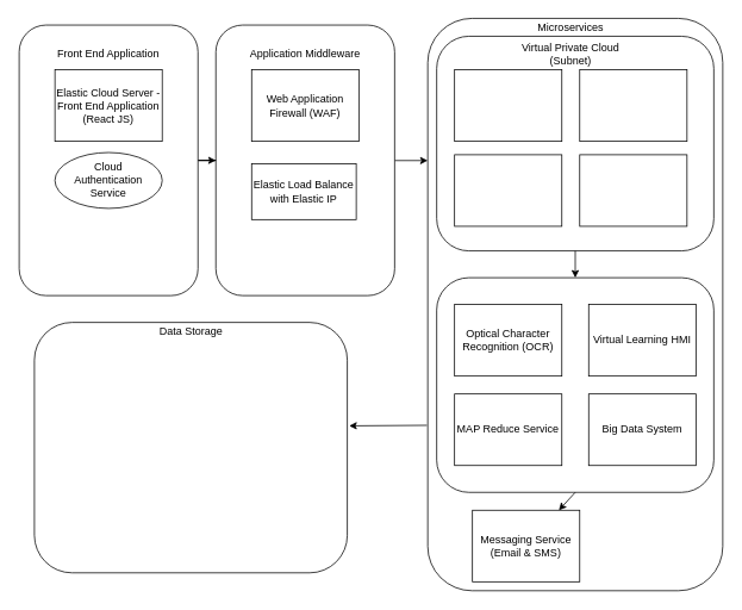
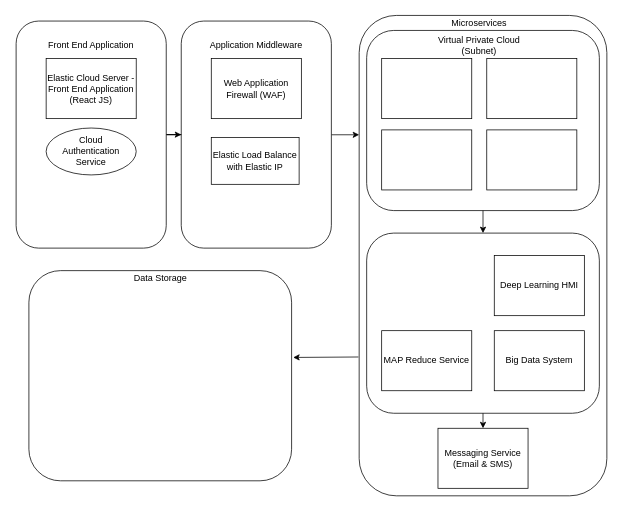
- <mxCell id="16" value="Optical Character Recognition (OCR)" style="rounded=0;whiteSpace=wrap;html=1;" parent="1" vertex="1"><mxGeometry x="508" y="340" width="120" height="80" as="geometry" /></mxCell>
- <mxCell id="19" value="Virtual Learning HMI" style="rounded=0;whiteSpace=wrap;html=1;" vertex="1" parent="1"><mxGeometry x="658" y="340" width="120" height="80" as="geometry" /></mxCell>
+ <mxCell id="19" value="Deep Learning HMI" style="rounded=0;whiteSpace=wrap;html=1;" vertex="1" parent="1"><mxGeometry x="658" y="340" width="120" height="80" as="geometry" /></mxCell>
- <mxCell id="10" value="Messaging Service (Email &amp;amp; SMS)" style="rounded=0;whiteSpace=wrap;html=1;" parent="1" vertex="1"><mxGeometry x="528" y="570" width="120" height="80" as="geometry" /></mxCell>
+ <mxCell id="10" value="Messaging Service (Email &amp;amp; SMS)" style="rounded=0;whiteSpace=wrap;html=1;" parent="1" vertex="1"><mxGeometry x="583" y="570" width="120" height="80" as="geometry" /></mxCell>
